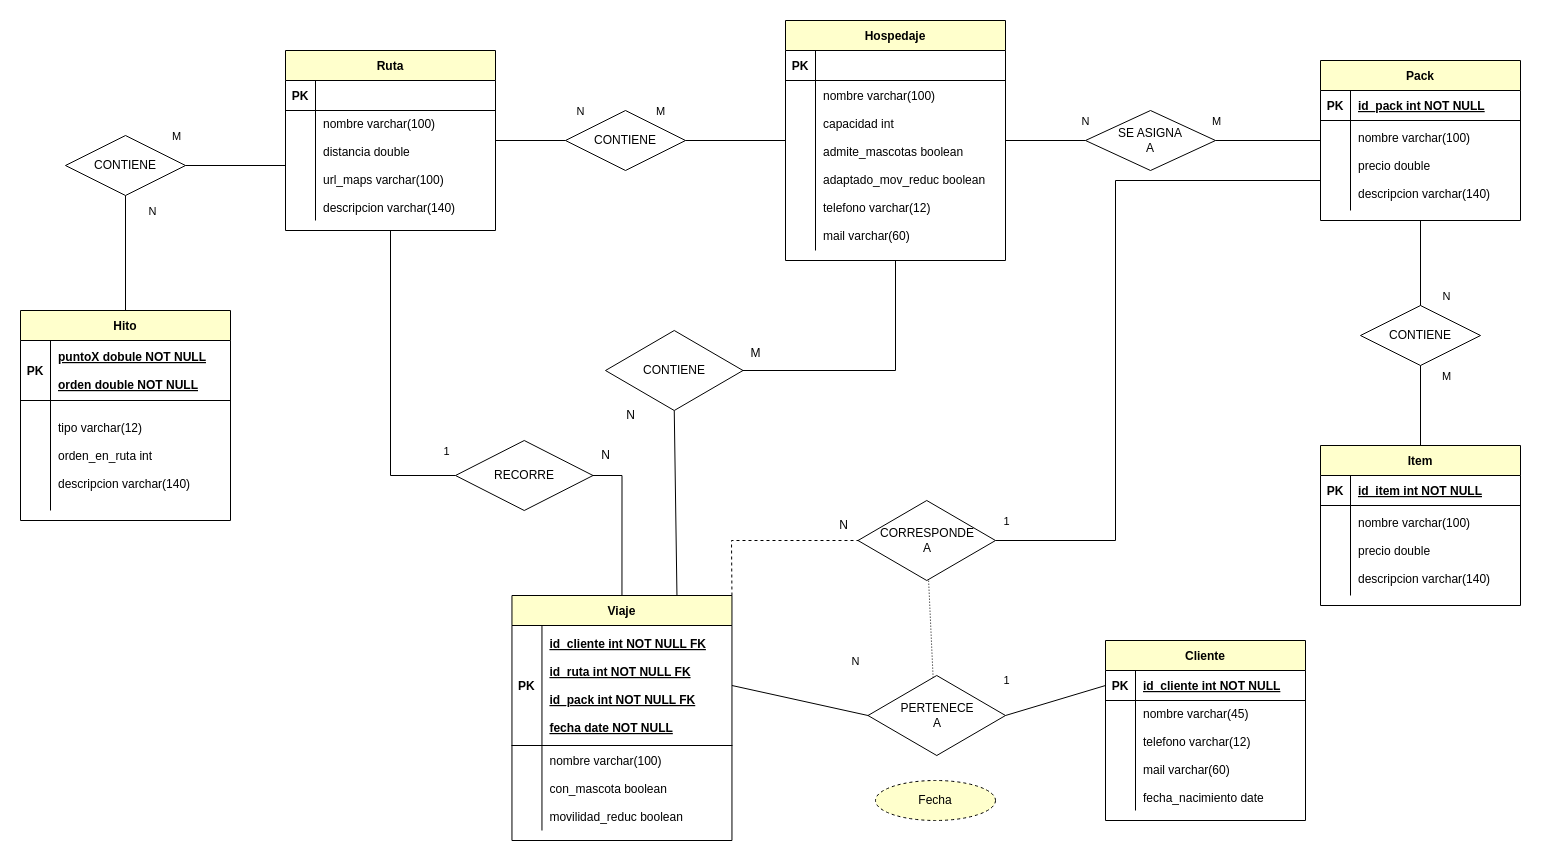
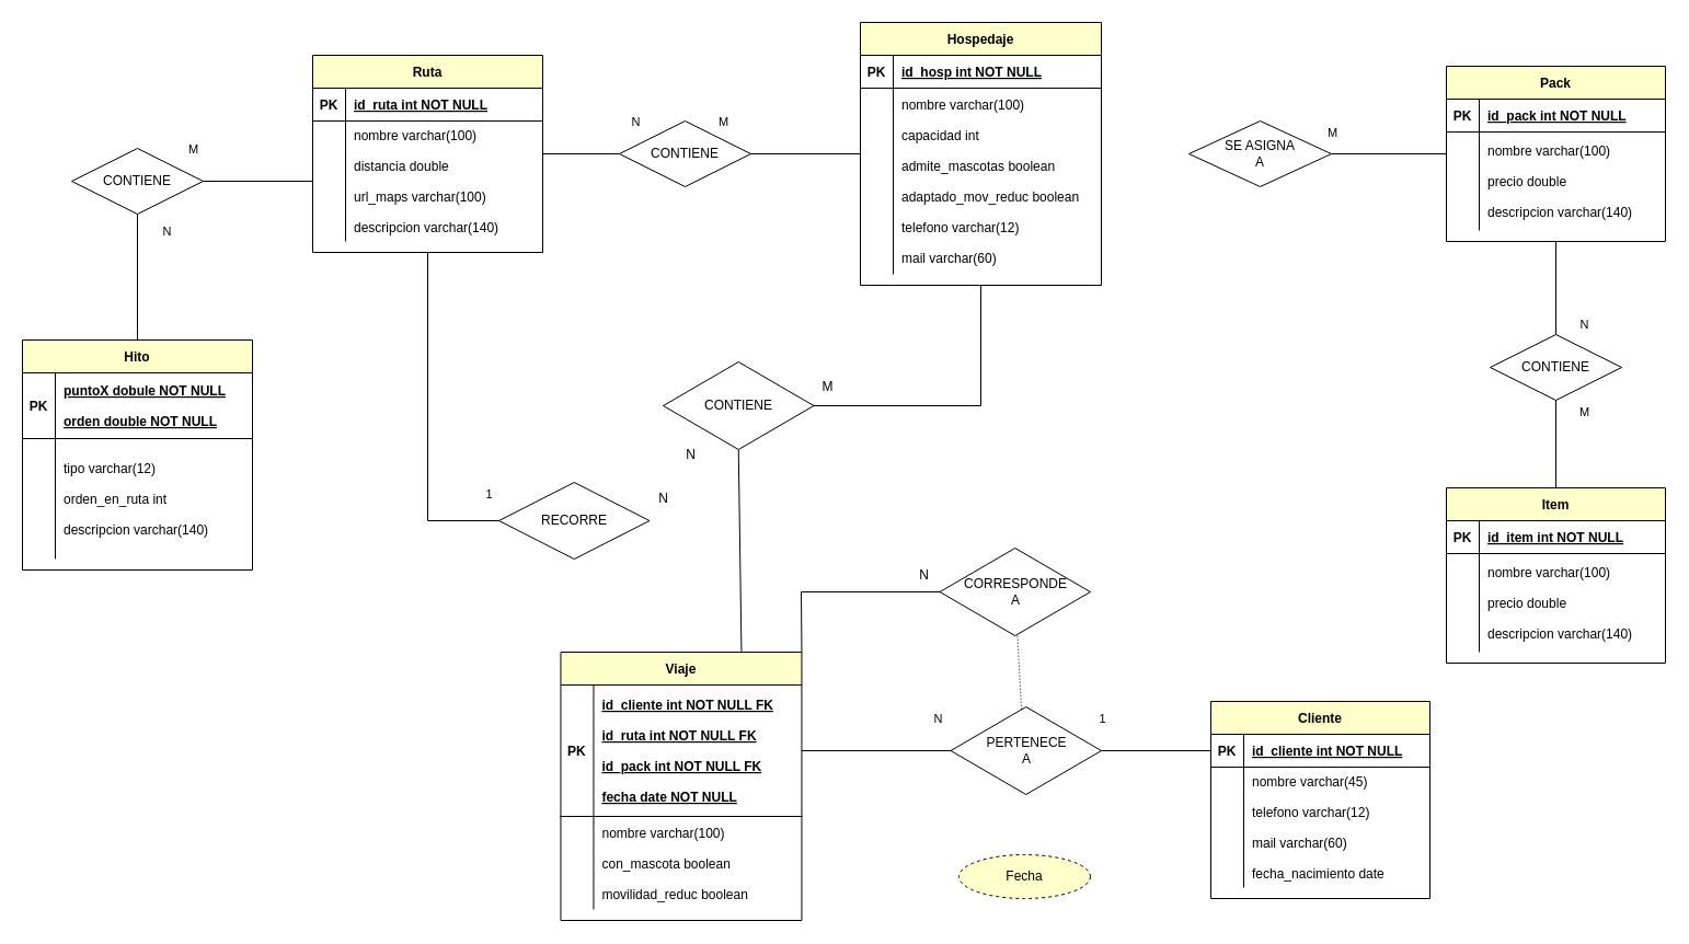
+ <mxCell id="12" value="id_hosp int NOT NULL" style="shape=partialRectangle;overflow=hidden;connectable=0;fillColor=none;top=0;left=0;bottom=0;right=0;align=left;spacingLeft=6;fontStyle=5;" parent="10" vertex="1"><mxGeometry x="30" width="190" height="30" as="geometry"><mxRectangle width="190" height="30" as="alternateBounds" /></mxGeometry></mxCell>
+ <mxCell id="19" value="id_ruta int NOT NULL" style="shape=partialRectangle;overflow=hidden;connectable=0;fillColor=none;top=0;left=0;bottom=0;right=0;align=left;spacingLeft=6;fontStyle=5;" parent="17" vertex="1"><mxGeometry x="30" width="180" height="30" as="geometry"><mxRectangle width="180" height="30" as="alternateBounds" /></mxGeometry></mxCell>
- <mxCell id="53" value="" style="endArrow=none;html=1;rounded=0;exitX=1;exitY=0.5;exitDx=0;exitDy=0;entryX=0;entryY=0.5;entryDx=0;entryDy=0;" parent="1" source="9" target="55" edge="1"><mxGeometry relative="1" as="geometry"><mxPoint x="955" y="140" as="sourcePoint" /><mxPoint x="1075" y="140" as="targetPoint" /></mxGeometry></mxCell>
- <mxCell id="54" value="N" style="edgeLabel;html=1;align=center;verticalAlign=middle;resizable=0;points=[];" parent="53" vertex="1" connectable="0"><mxGeometry x="0.605" y="2" relative="1" as="geometry"><mxPoint x="15" y="-18" as="offset" /></mxGeometry></mxCell>
- <mxCell id="70" value="" style="endArrow=none;html=1;rounded=0;exitX=1;exitY=0.5;exitDx=0;exitDy=0;entryX=0;entryY=0.75;entryDx=0;entryDy=0;" parent="1" source="75" target="30" edge="1"><mxGeometry relative="1" as="geometry"><mxPoint x="800" y="540" as="sourcePoint" /><mxPoint x="1005" y="325" as="targetPoint" /><Array as="points"><mxPoint x="1115" y="540" /><mxPoint x="1115" y="180" /></Array></mxGeometry></mxCell>
- <mxCell id="71" value="1" style="edgeLabel;html=1;align=center;verticalAlign=middle;resizable=0;points=[];" parent="70" vertex="1" connectable="0"><mxGeometry x="0.146" y="-2" relative="1" as="geometry"><mxPoint x="-112" y="253" as="offset" /></mxGeometry></mxCell>
- <mxCell id="72" style="edgeStyle=orthogonalEdgeStyle;rounded=0;orthogonalLoop=1;jettySize=auto;html=1;exitX=1;exitY=0.5;exitDx=0;exitDy=0;entryX=0.5;entryY=0;entryDx=0;entryDy=0;endArrow=none;startFill=0;" edge="1" parent="1" source="73" target="37"><mxGeometry relative="1" as="geometry" /></mxCell>
- <mxCell id="74" value="" style="endArrow=none;html=1;rounded=0;exitX=1;exitY=0;exitDx=0;exitDy=0;entryX=0;entryY=0.5;entryDx=0;entryDy=0;dashed=1;" edge="1" parent="1" source="37" target="75"><mxGeometry relative="1" as="geometry"><mxPoint x="655.835" y="495" as="sourcePoint" /><mxPoint x="1320" y="180" as="targetPoint" /><Array as="points"><mxPoint x="731" y="540" /></Array></mxGeometry></mxCell>
+ <mxCell id="74" value="" style="endArrow=none;html=1;rounded=0;exitX=1;exitY=0;exitDx=0;exitDy=0;entryX=0;entryY=0.5;entryDx=0;entryDy=0;" edge="1" parent="1" source="37" target="75"><mxGeometry relative="1" as="geometry"><mxPoint x="655.835" y="495" as="sourcePoint" /><mxPoint x="1320" y="180" as="targetPoint" /><Array as="points"><mxPoint x="731" y="540" /></Array></mxGeometry></mxCell>
- <mxCell id="64" value="PERTENECE&lt;div&gt;A&lt;/div&gt;" style="shape=rhombus;perimeter=rhombusPerimeter;whiteSpace=wrap;html=1;align=center;" parent="1" vertex="1"><mxGeometry x="867.5" y="675" width="137.5" height="80" as="geometry" /></mxCell>
+ <mxCell id="64" value="PERTENECE&lt;div&gt;A&lt;/div&gt;" style="shape=rhombus;perimeter=rhombusPerimeter;whiteSpace=wrap;html=1;align=center;" parent="1" vertex="1"><mxGeometry x="867.5" y="645" width="137.5" height="80" as="geometry" /></mxCell>
